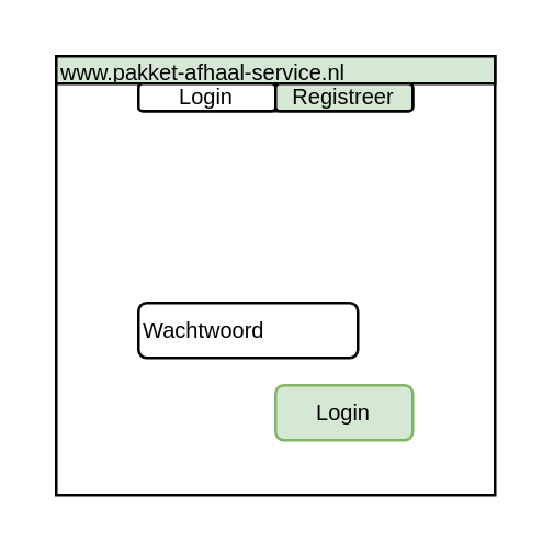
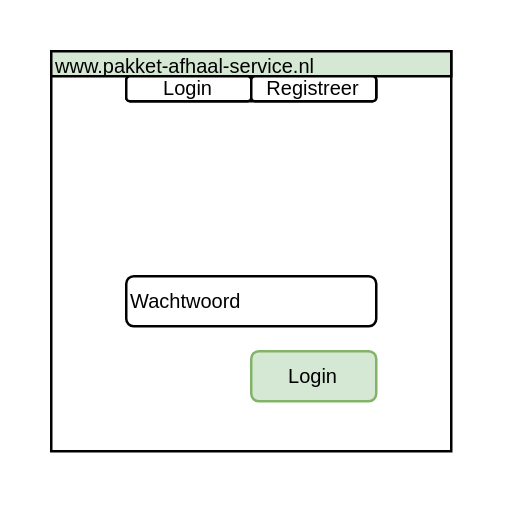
- <mxCell id="8" value="Registreer" style="rounded=1;whiteSpace=wrap;html=1;fontSize=8;fillColor=#d5e8d4;" vertex="1" parent="1"><mxGeometry x="100" y="30" width="50" height="10" as="geometry" /></mxCell>
+ <mxCell id="8" value="Registreer" style="rounded=1;whiteSpace=wrap;html=1;fontSize=8;" vertex="1" parent="1"><mxGeometry x="100" y="30" width="50" height="10" as="geometry" /></mxCell>
- <mxCell id="4" value="Wachtwoord" style="rounded=1;whiteSpace=wrap;html=1;fontSize=8;align=left;" vertex="1" parent="1"><mxGeometry x="50" y="110" width="80" height="20" as="geometry" /></mxCell>
+ <mxCell id="4" value="Wachtwoord" style="rounded=1;whiteSpace=wrap;html=1;fontSize=8;align=left;" vertex="1" parent="1"><mxGeometry x="50" y="110" width="100" height="20" as="geometry" /></mxCell>
